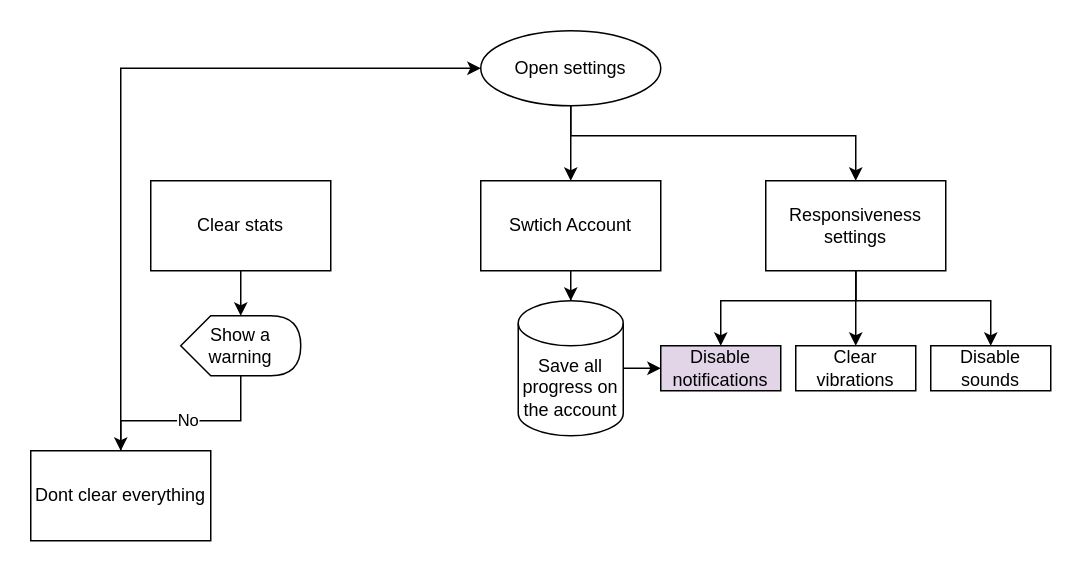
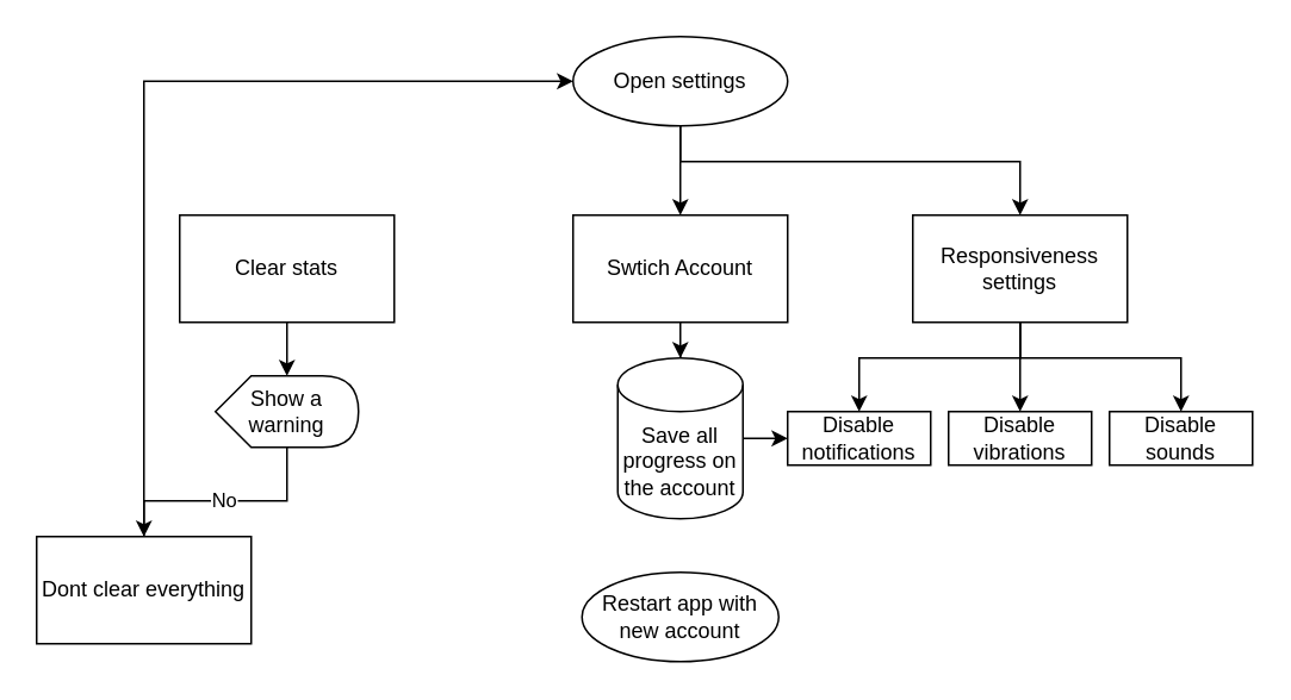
- <mxCell id="19" value="Disable notifications" style="whiteSpace=wrap;html=1;rounded=0;fillColor=#e1d5e7;" vertex="1" parent="1"><mxGeometry x="440" y="230" width="80" height="30" as="geometry" /></mxCell>
+ <mxCell id="19" value="Disable notifications" style="whiteSpace=wrap;html=1;rounded=0;" vertex="1" parent="1"><mxGeometry x="440" y="230" width="80" height="30" as="geometry" /></mxCell>
- <mxCell id="20" value="Clear vibrations" style="whiteSpace=wrap;html=1;rounded=0;" vertex="1" parent="1"><mxGeometry x="530" y="230" width="80" height="30" as="geometry" /></mxCell>
+ <mxCell id="20" value="Disable vibrations" style="whiteSpace=wrap;html=1;rounded=0;" vertex="1" parent="1"><mxGeometry x="530" y="230" width="80" height="30" as="geometry" /></mxCell>
+ <mxCell id="12" value="Restart app with new account" style="ellipse;whiteSpace=wrap;html=1;" vertex="1" parent="1"><mxGeometry x="325" y="320" width="110" height="50" as="geometry" /></mxCell>
